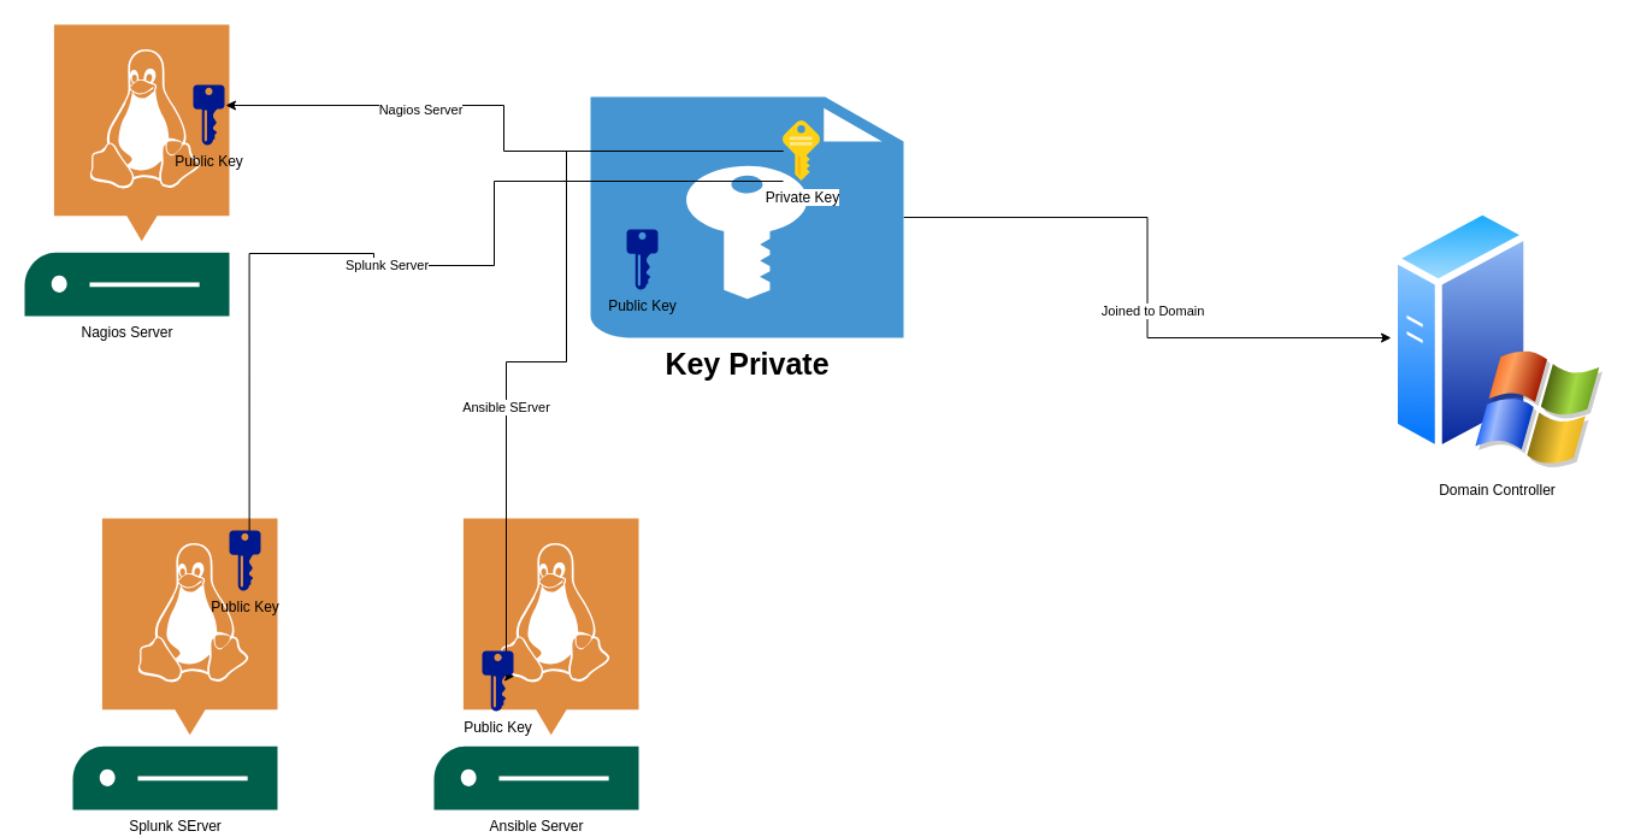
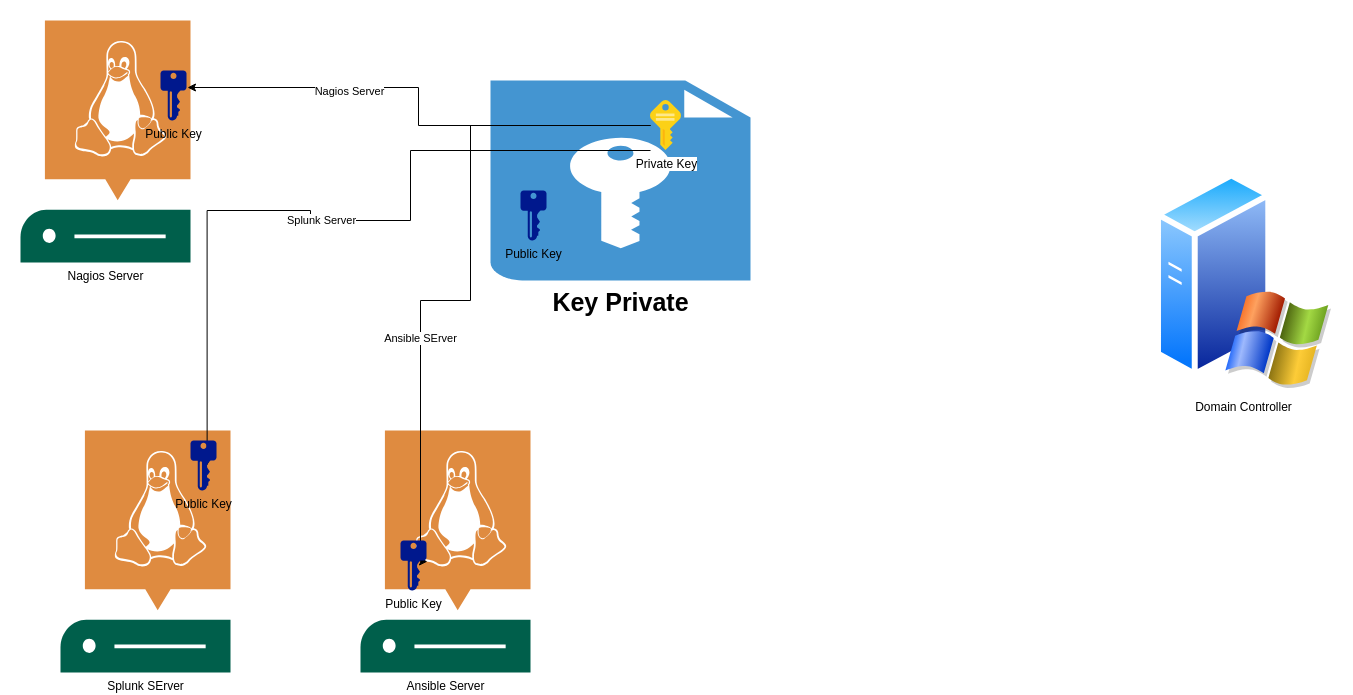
- <mxCell id="2" style="edgeStyle=orthogonalEdgeStyle;rounded=0;orthogonalLoop=1;jettySize=auto;html=1;" parent="1" source="4" target="19" edge="1"><mxGeometry relative="1" as="geometry" /></mxCell>
- <mxCell id="3" value="Joined to Domain" style="edgeLabel;html=1;align=center;verticalAlign=middle;resizable=0;points=[];" parent="2" vertex="1" connectable="0"><mxGeometry x="0.107" y="4" relative="1" as="geometry"><mxPoint as="offset" /></mxGeometry></mxCell>
